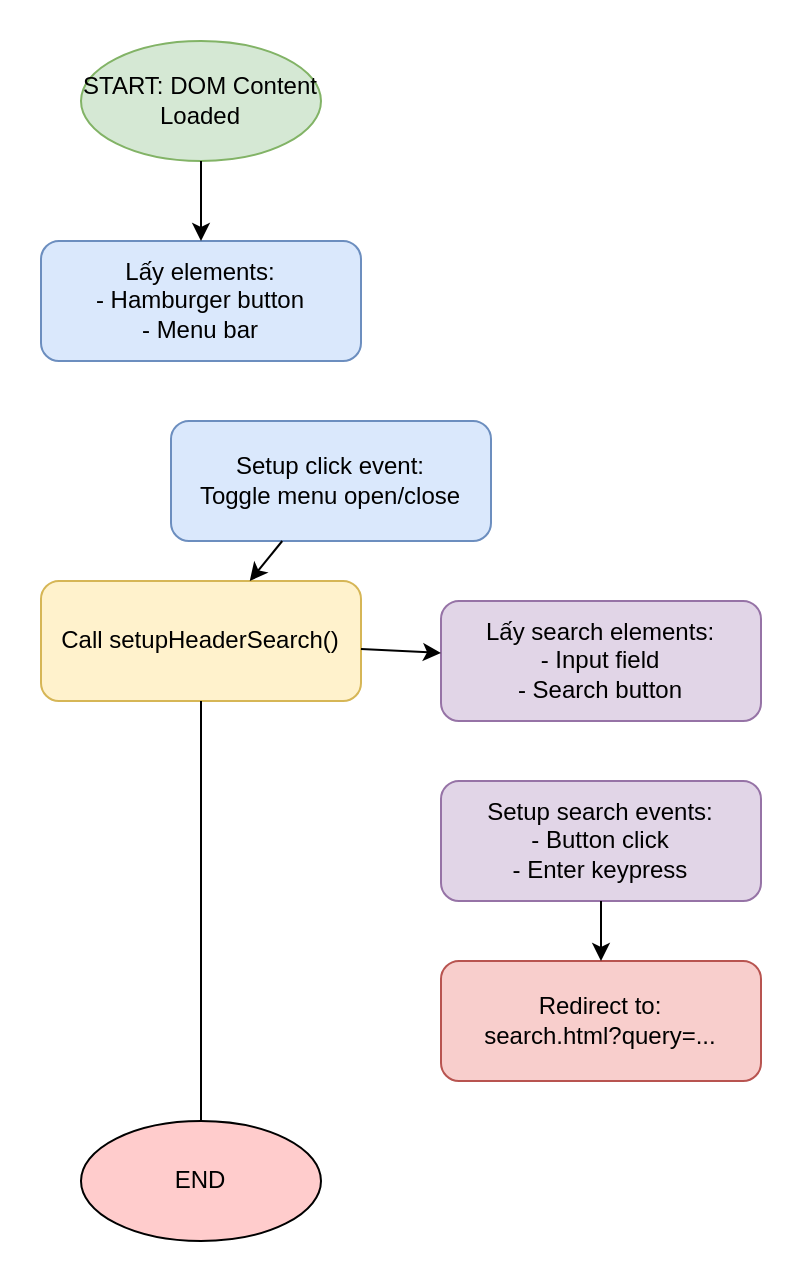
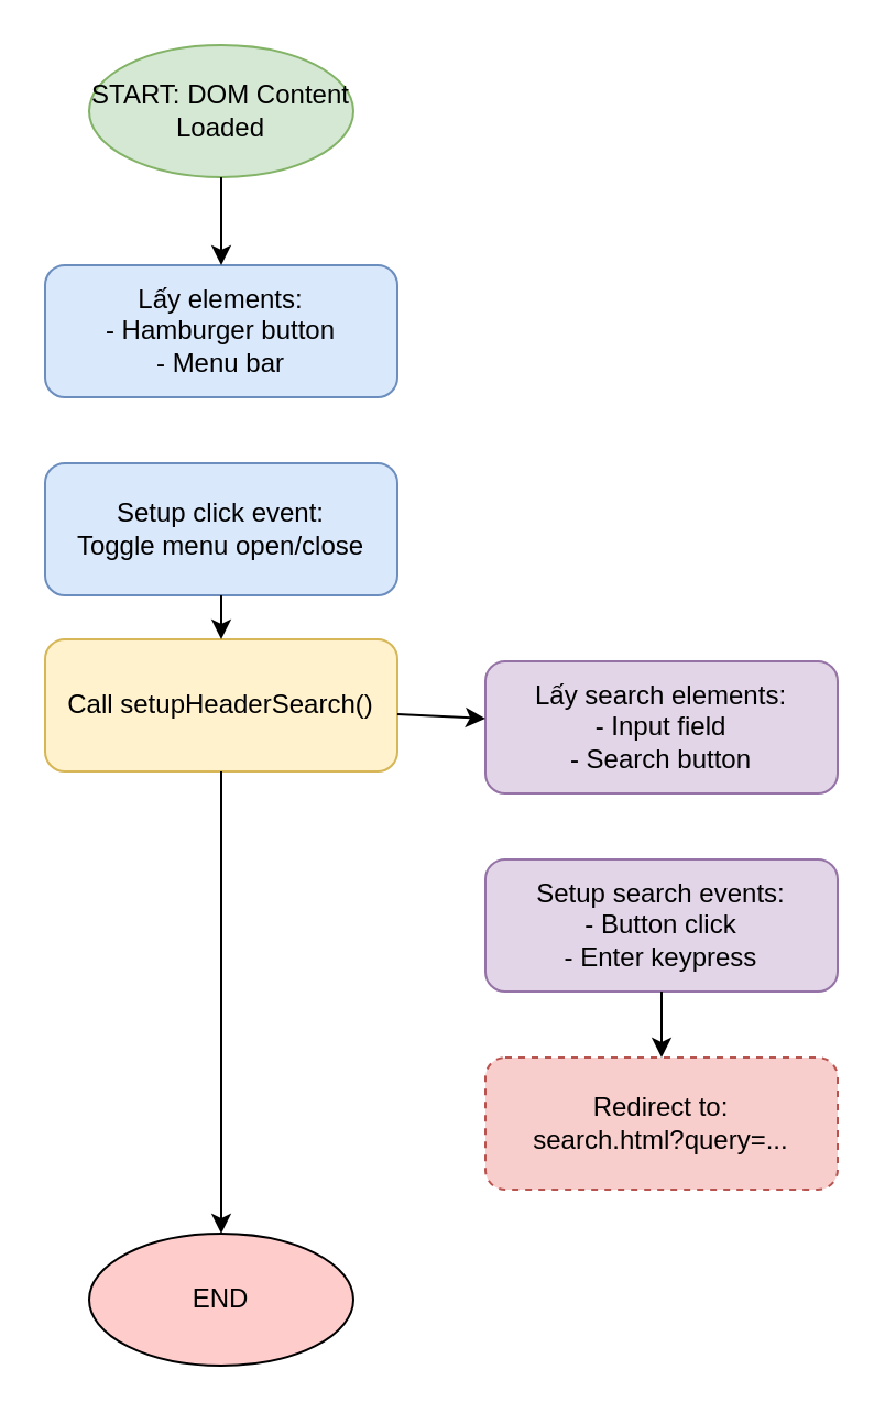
- <mxCell id="4" value="Setup click event:&#10;Toggle menu open/close" style="rounded=1;whiteSpace=wrap;html=1;fillColor=#dae8fc;strokeColor=#6c8ebf;" parent="1" vertex="1"><mxGeometry x="85" y="210" width="160" height="60" as="geometry" /></mxCell>
+ <mxCell id="4" value="Setup click event:&#10;Toggle menu open/close" style="rounded=1;whiteSpace=wrap;html=1;fillColor=#dae8fc;strokeColor=#6c8ebf;" parent="1" vertex="1"><mxGeometry x="20" y="210" width="160" height="60" as="geometry" /></mxCell>
- <mxCell id="8" value="Redirect to:&#10;search.html?query=..." style="rounded=1;whiteSpace=wrap;html=1;fillColor=#f8cecc;strokeColor=#b85450;" parent="1" vertex="1"><mxGeometry x="220" y="480" width="160" height="60" as="geometry" /></mxCell>
+ <mxCell id="8" value="Redirect to:&#10;search.html?query=..." style="rounded=1;whiteSpace=wrap;html=1;fillColor=#f8cecc;strokeColor=#b85450;dashed=1;" parent="1" vertex="1"><mxGeometry x="220" y="480" width="160" height="60" as="geometry" /></mxCell>
- <mxCell id="14" value="" style="endArrow=none;html=1;rounded=0;" parent="1" source="5" target="9" edge="1"><mxGeometry width="50" height="50" relative="1" as="geometry" /></mxCell>
+ <mxCell id="14" value="" style="endArrow=classic;html=1;rounded=0;" parent="1" source="5" target="9" edge="1"><mxGeometry width="50" height="50" relative="1" as="geometry" /></mxCell>
